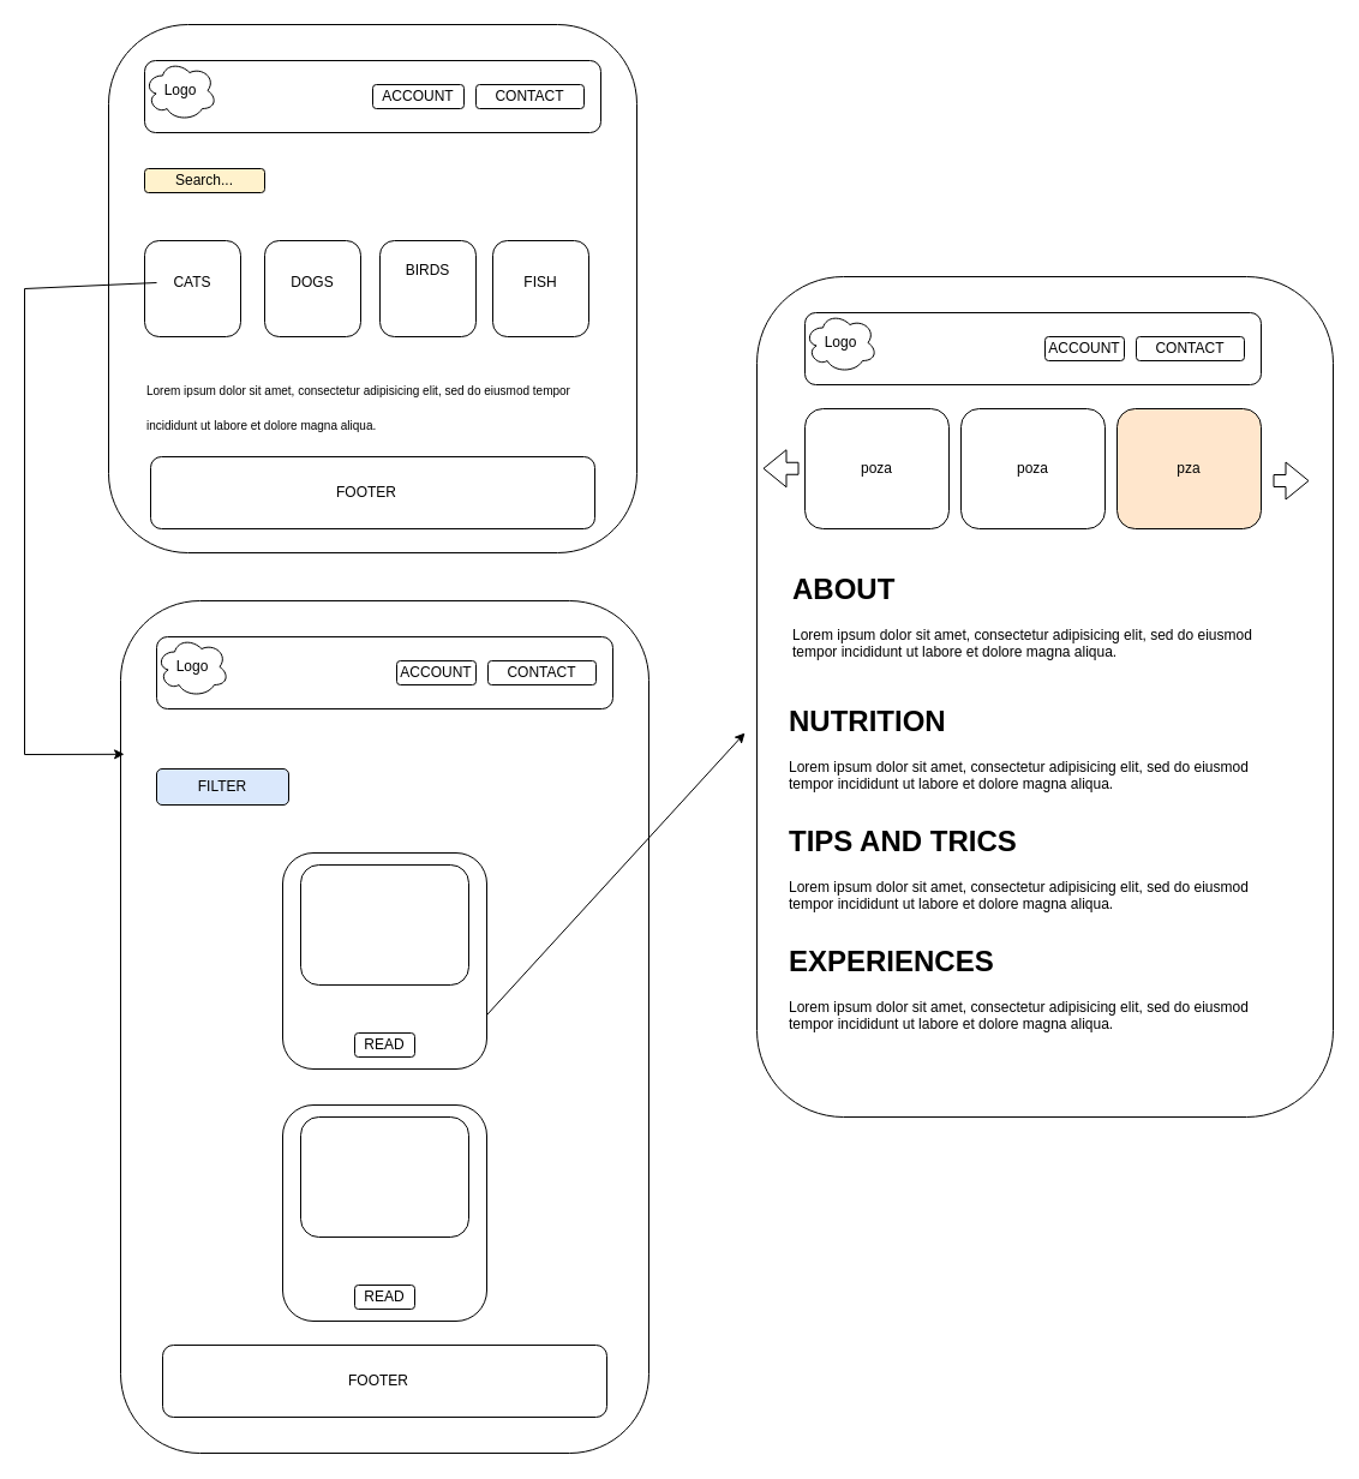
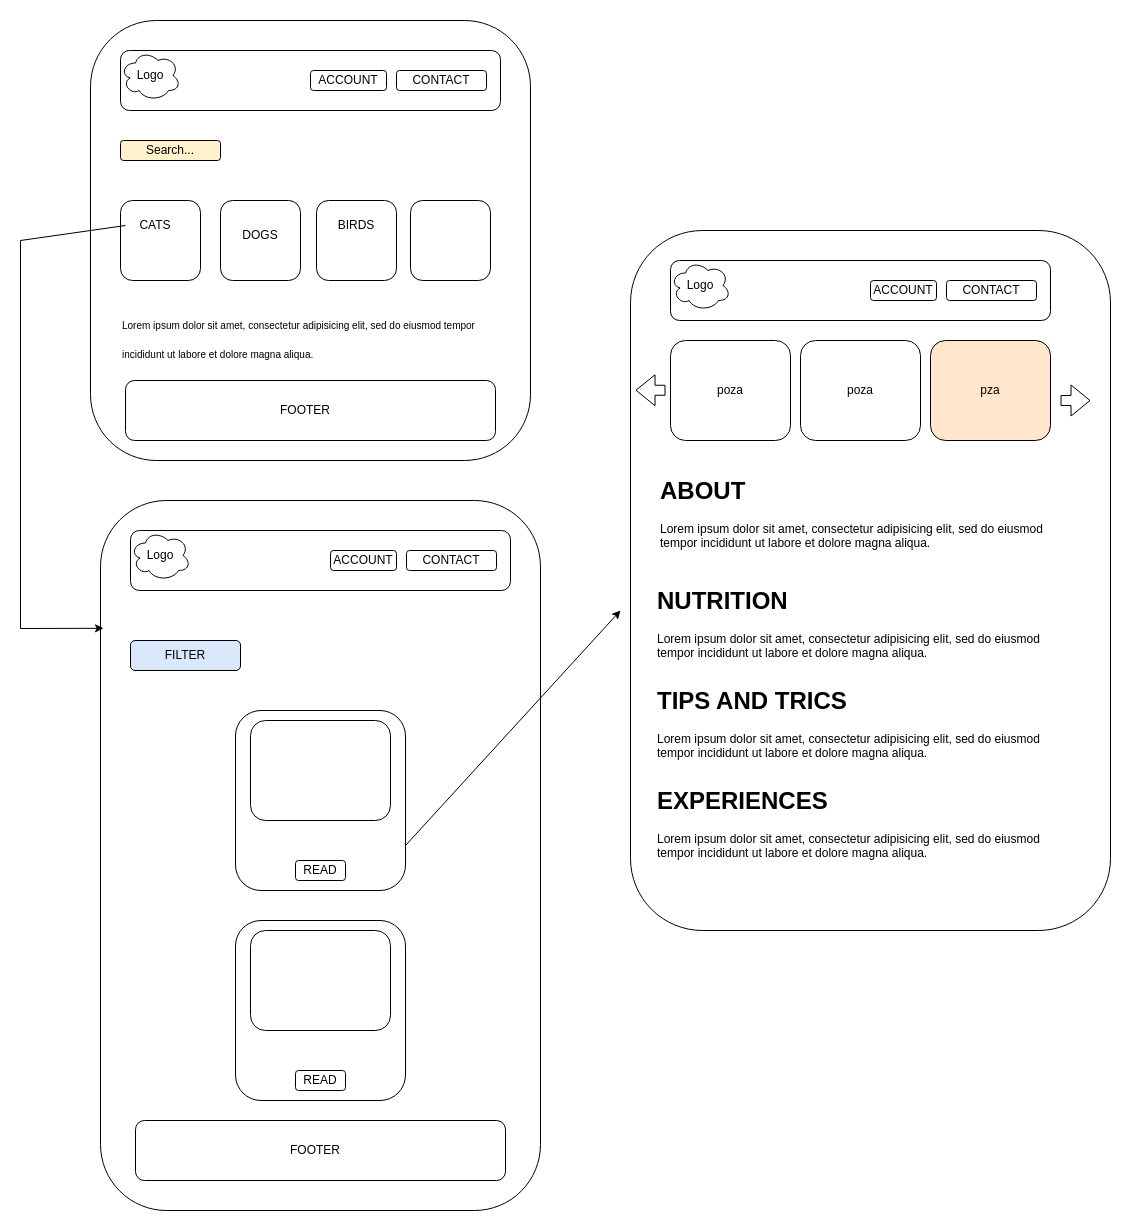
- <mxCell id="12" value="CATS" style="text;html=1;align=center;verticalAlign=middle;whiteSpace=wrap;rounded=0;" parent="7" vertex="1"><mxGeometry x="10" y="20" width="60" height="30" as="geometry" /></mxCell>
+ <mxCell id="12" value="CATS" style="text;html=1;align=center;verticalAlign=middle;whiteSpace=wrap;rounded=0;" parent="7" vertex="1"><mxGeometry x="5" y="10" width="60" height="30" as="geometry" /></mxCell>
- <mxCell id="15" value="FISH" style="text;html=1;align=center;verticalAlign=middle;whiteSpace=wrap;rounded=0;" parent="7" vertex="1"><mxGeometry x="300" y="20" width="60" height="30" as="geometry" /></mxCell>
